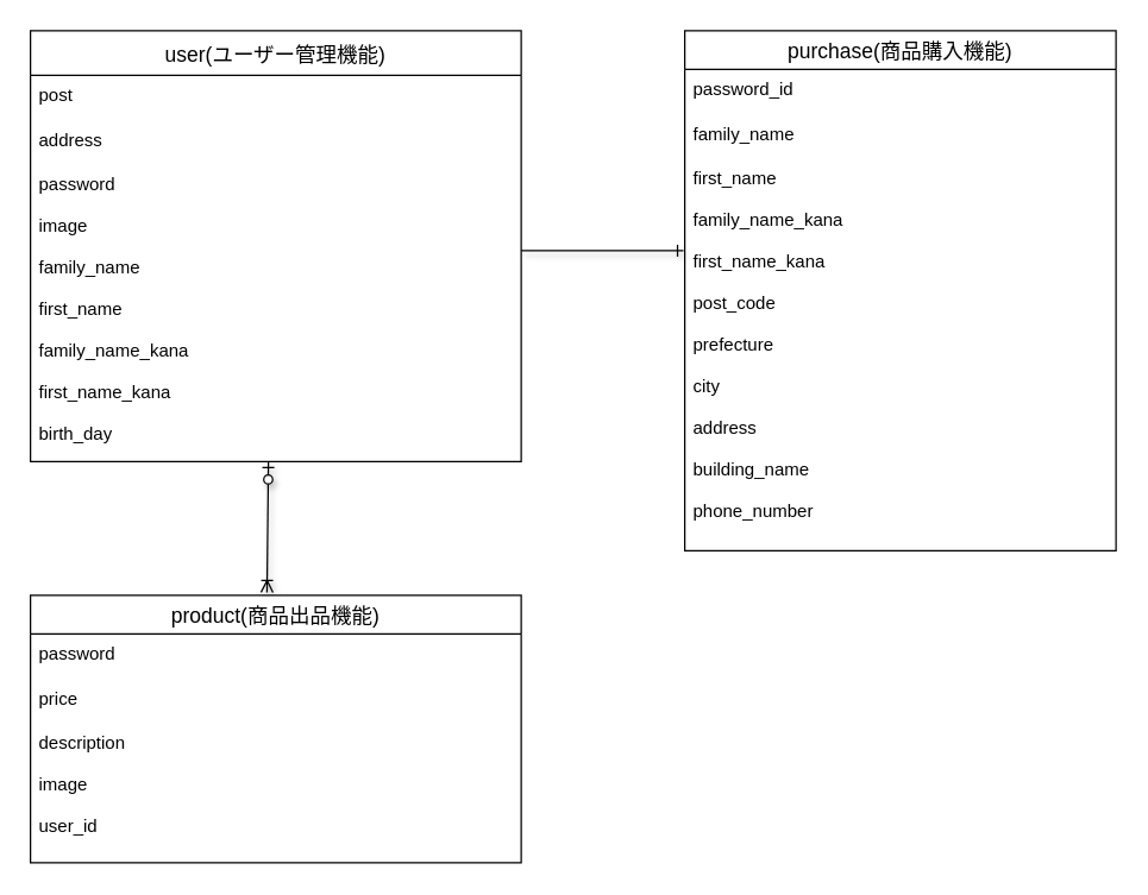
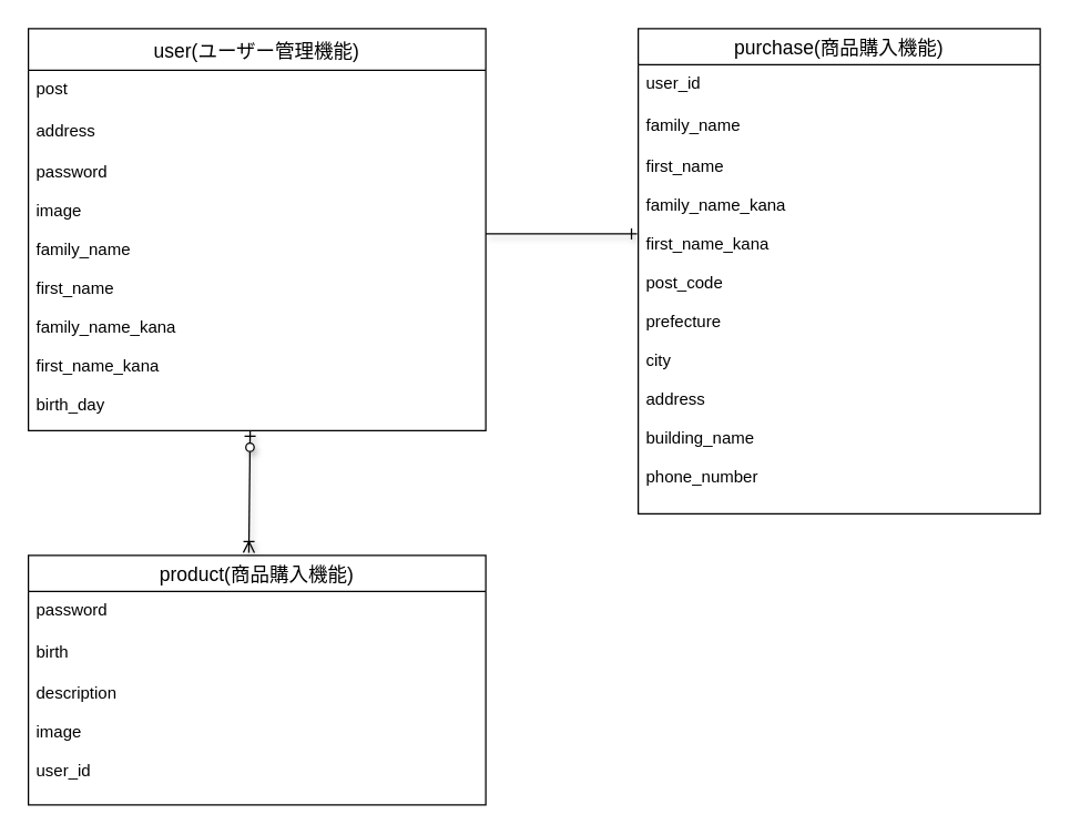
- <mxCell id="12" value="password_id" style="text;strokeColor=none;fillColor=none;spacingLeft=4;spacingRight=4;overflow=hidden;rotatable=0;points=[[0,0.5],[1,0.5]];portConstraint=eastwest;fontSize=12;" parent="11" vertex="1"><mxGeometry y="26" width="290" height="30" as="geometry" /></mxCell>
+ <mxCell id="12" value="user_id" style="text;strokeColor=none;fillColor=none;spacingLeft=4;spacingRight=4;overflow=hidden;rotatable=0;points=[[0,0.5],[1,0.5]];portConstraint=eastwest;fontSize=12;" parent="11" vertex="1"><mxGeometry y="26" width="290" height="30" as="geometry" /></mxCell>
- <mxCell id="6" value="product(商品出品機能)" style="swimlane;fontStyle=0;childLayout=stackLayout;horizontal=1;startSize=26;horizontalStack=0;resizeParent=1;resizeParentMax=0;resizeLast=0;collapsible=1;marginBottom=0;align=center;fontSize=14;" parent="1" vertex="1"><mxGeometry x="20" y="400" width="330" height="180" as="geometry" /></mxCell>
+ <mxCell id="6" value="product(商品購入機能)" style="swimlane;fontStyle=0;childLayout=stackLayout;horizontal=1;startSize=26;horizontalStack=0;resizeParent=1;resizeParentMax=0;resizeLast=0;collapsible=1;marginBottom=0;align=center;fontSize=14;" parent="1" vertex="1"><mxGeometry x="20" y="400" width="330" height="180" as="geometry" /></mxCell>
- <mxCell id="8" value="price" style="text;strokeColor=none;fillColor=none;spacingLeft=4;spacingRight=4;overflow=hidden;rotatable=0;points=[[0,0.5],[1,0.5]];portConstraint=eastwest;fontSize=12;" parent="6" vertex="1"><mxGeometry y="56" width="330" height="30" as="geometry" /></mxCell>
+ <mxCell id="8" value="birth" style="text;strokeColor=none;fillColor=none;spacingLeft=4;spacingRight=4;overflow=hidden;rotatable=0;points=[[0,0.5],[1,0.5]];portConstraint=eastwest;fontSize=12;" parent="6" vertex="1"><mxGeometry y="56" width="330" height="30" as="geometry" /></mxCell>
